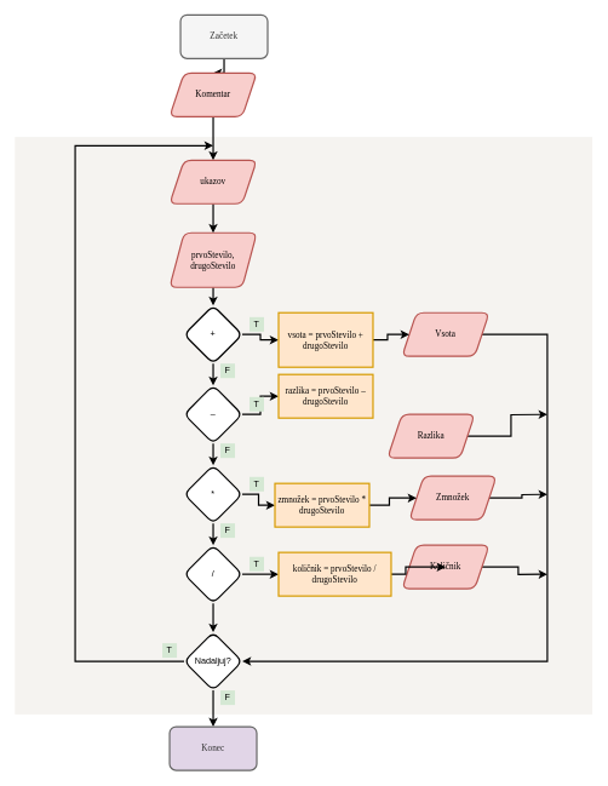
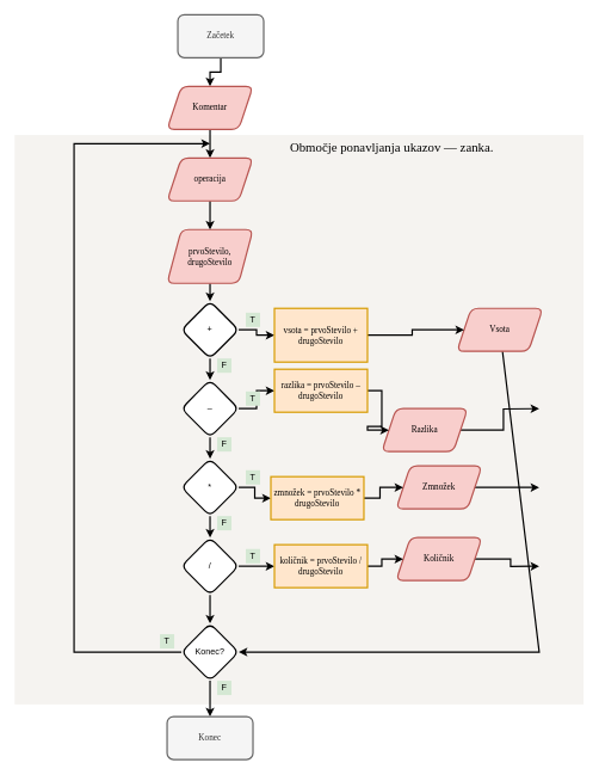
- <mxCell id="6" value="Komentar" style="shape=parallelogram;perimeter=parallelogramPerimeter;whiteSpace=wrap;html=1;fixedSize=1;strokeWidth=2;fontFamily=Georgia;fillColor=#f8cecc;strokeColor=#b85450;rounded=1;" parent="1" vertex="1"><mxGeometry x="233" y="100" width="120" height="60" as="geometry" /></mxCell>
+ <mxCell id="6" value="Komentar" style="shape=parallelogram;perimeter=parallelogramPerimeter;whiteSpace=wrap;html=1;fixedSize=1;strokeWidth=2;fontFamily=Georgia;fillColor=#f8cecc;strokeColor=#b85450;rounded=1;" parent="1" vertex="1"><mxGeometry x="233" y="120" width="120" height="60" as="geometry" /></mxCell>
+ <mxCell id="52" value="Območje ponavljanja ukazov — zanka." style="text;html=1;strokeColor=none;fillColor=none;align=left;verticalAlign=middle;whiteSpace=wrap;rounded=0;fontFamily=Georgia;fontSize=18;" vertex="1" parent="1"><mxGeometry x="403" y="195" width="370" height="20" as="geometry" /></mxCell>
- <mxCell id="10" value="ukazov" style="shape=parallelogram;perimeter=parallelogramPerimeter;whiteSpace=wrap;html=1;fixedSize=1;strokeWidth=2;fontFamily=Georgia;fillColor=#f8cecc;strokeColor=#b85450;rounded=1;" parent="1" vertex="1"><mxGeometry x="233" y="220" width="120" height="60" as="geometry" /></mxCell>
+ <mxCell id="10" value="operacija" style="shape=parallelogram;perimeter=parallelogramPerimeter;whiteSpace=wrap;html=1;fixedSize=1;strokeWidth=2;fontFamily=Georgia;fillColor=#f8cecc;strokeColor=#b85450;rounded=1;" parent="1" vertex="1"><mxGeometry x="233" y="220" width="120" height="60" as="geometry" /></mxCell>
- <mxCell id="15" value="Vsota" style="shape=parallelogram;perimeter=parallelogramPerimeter;whiteSpace=wrap;html=1;fixedSize=1;strokeWidth=2;fontFamily=Georgia;fillColor=#f8cecc;strokeColor=#b85450;rounded=1;" parent="1" vertex="1"><mxGeometry x="553" y="430" width="120" height="60" as="geometry" /></mxCell>
+ <mxCell id="15" value="Vsota" style="shape=parallelogram;perimeter=parallelogramPerimeter;whiteSpace=wrap;html=1;fixedSize=1;strokeWidth=2;fontFamily=Georgia;fillColor=#f8cecc;strokeColor=#b85450;rounded=1;" parent="1" vertex="1"><mxGeometry x="638" y="430" width="120" height="60" as="geometry" /></mxCell>
+ <mxCell id="24" style="edgeStyle=orthogonalEdgeStyle;rounded=0;orthogonalLoop=1;jettySize=auto;html=1;strokeWidth=2;" parent="1" source="25" target="23" edge="1"><mxGeometry relative="1" as="geometry" /></mxCell>
- <mxCell id="31" value="Zmnožek" style="shape=parallelogram;perimeter=parallelogramPerimeter;whiteSpace=wrap;html=1;fixedSize=1;strokeWidth=2;fontFamily=Georgia;fillColor=#f8cecc;strokeColor=#b85450;rounded=1;" parent="1" vertex="1"><mxGeometry x="563" y="655" width="120" height="60" as="geometry" /></mxCell>
+ <mxCell id="31" value="Zmnožek" style="shape=parallelogram;perimeter=parallelogramPerimeter;whiteSpace=wrap;html=1;fixedSize=1;strokeWidth=2;fontFamily=Georgia;fillColor=#f8cecc;strokeColor=#b85450;rounded=1;" parent="1" vertex="1"><mxGeometry x="553" y="650" width="120" height="60" as="geometry" /></mxCell>
- <mxCell id="41" value="količnik = prvoStevilo / drugoStevilo" style="rounded=0;whiteSpace=wrap;html=1;strokeWidth=2;fontFamily=Georgia;fillColor=#ffe6cc;strokeColor=#d79b00;" parent="1" vertex="1"><mxGeometry x="383" y="760" width="155" height="60" as="geometry" /></mxCell>
+ <mxCell id="41" value="količnik = prvoStevilo / drugoStevilo" style="rounded=0;whiteSpace=wrap;html=1;strokeWidth=2;fontFamily=Georgia;fillColor=#ffe6cc;strokeColor=#d79b00;" parent="1" vertex="1"><mxGeometry x="383" y="760" width="130" height="60" as="geometry" /></mxCell>
- <mxCell id="48" value="Nadaljuj?" style="rhombus;whiteSpace=wrap;html=1;rounded=1;strokeWidth=2;" parent="1" vertex="1"><mxGeometry x="253" y="870" width="80" height="80" as="geometry" /></mxCell>
+ <mxCell id="48" value="Konec?" style="rhombus;whiteSpace=wrap;html=1;rounded=1;strokeWidth=2;" parent="1" vertex="1"><mxGeometry x="253" y="870" width="80" height="80" as="geometry" /></mxCell>
- <mxCell id="51" value="Konec" style="rounded=1;whiteSpace=wrap;html=1;fontFamily=Georgia;strokeWidth=2;fillColor=#e1d5e7;strokeColor=#666666;fontColor=#333333;" parent="1" vertex="1"><mxGeometry x="233" y="1000" width="120" height="60" as="geometry" /></mxCell>
+ <mxCell id="51" value="Konec" style="rounded=1;whiteSpace=wrap;html=1;fontFamily=Georgia;strokeWidth=2;fillColor=#f5f5f5;strokeColor=#666666;fontColor=#333333;" parent="1" vertex="1"><mxGeometry x="233" y="1000" width="120" height="60" as="geometry" /></mxCell>
